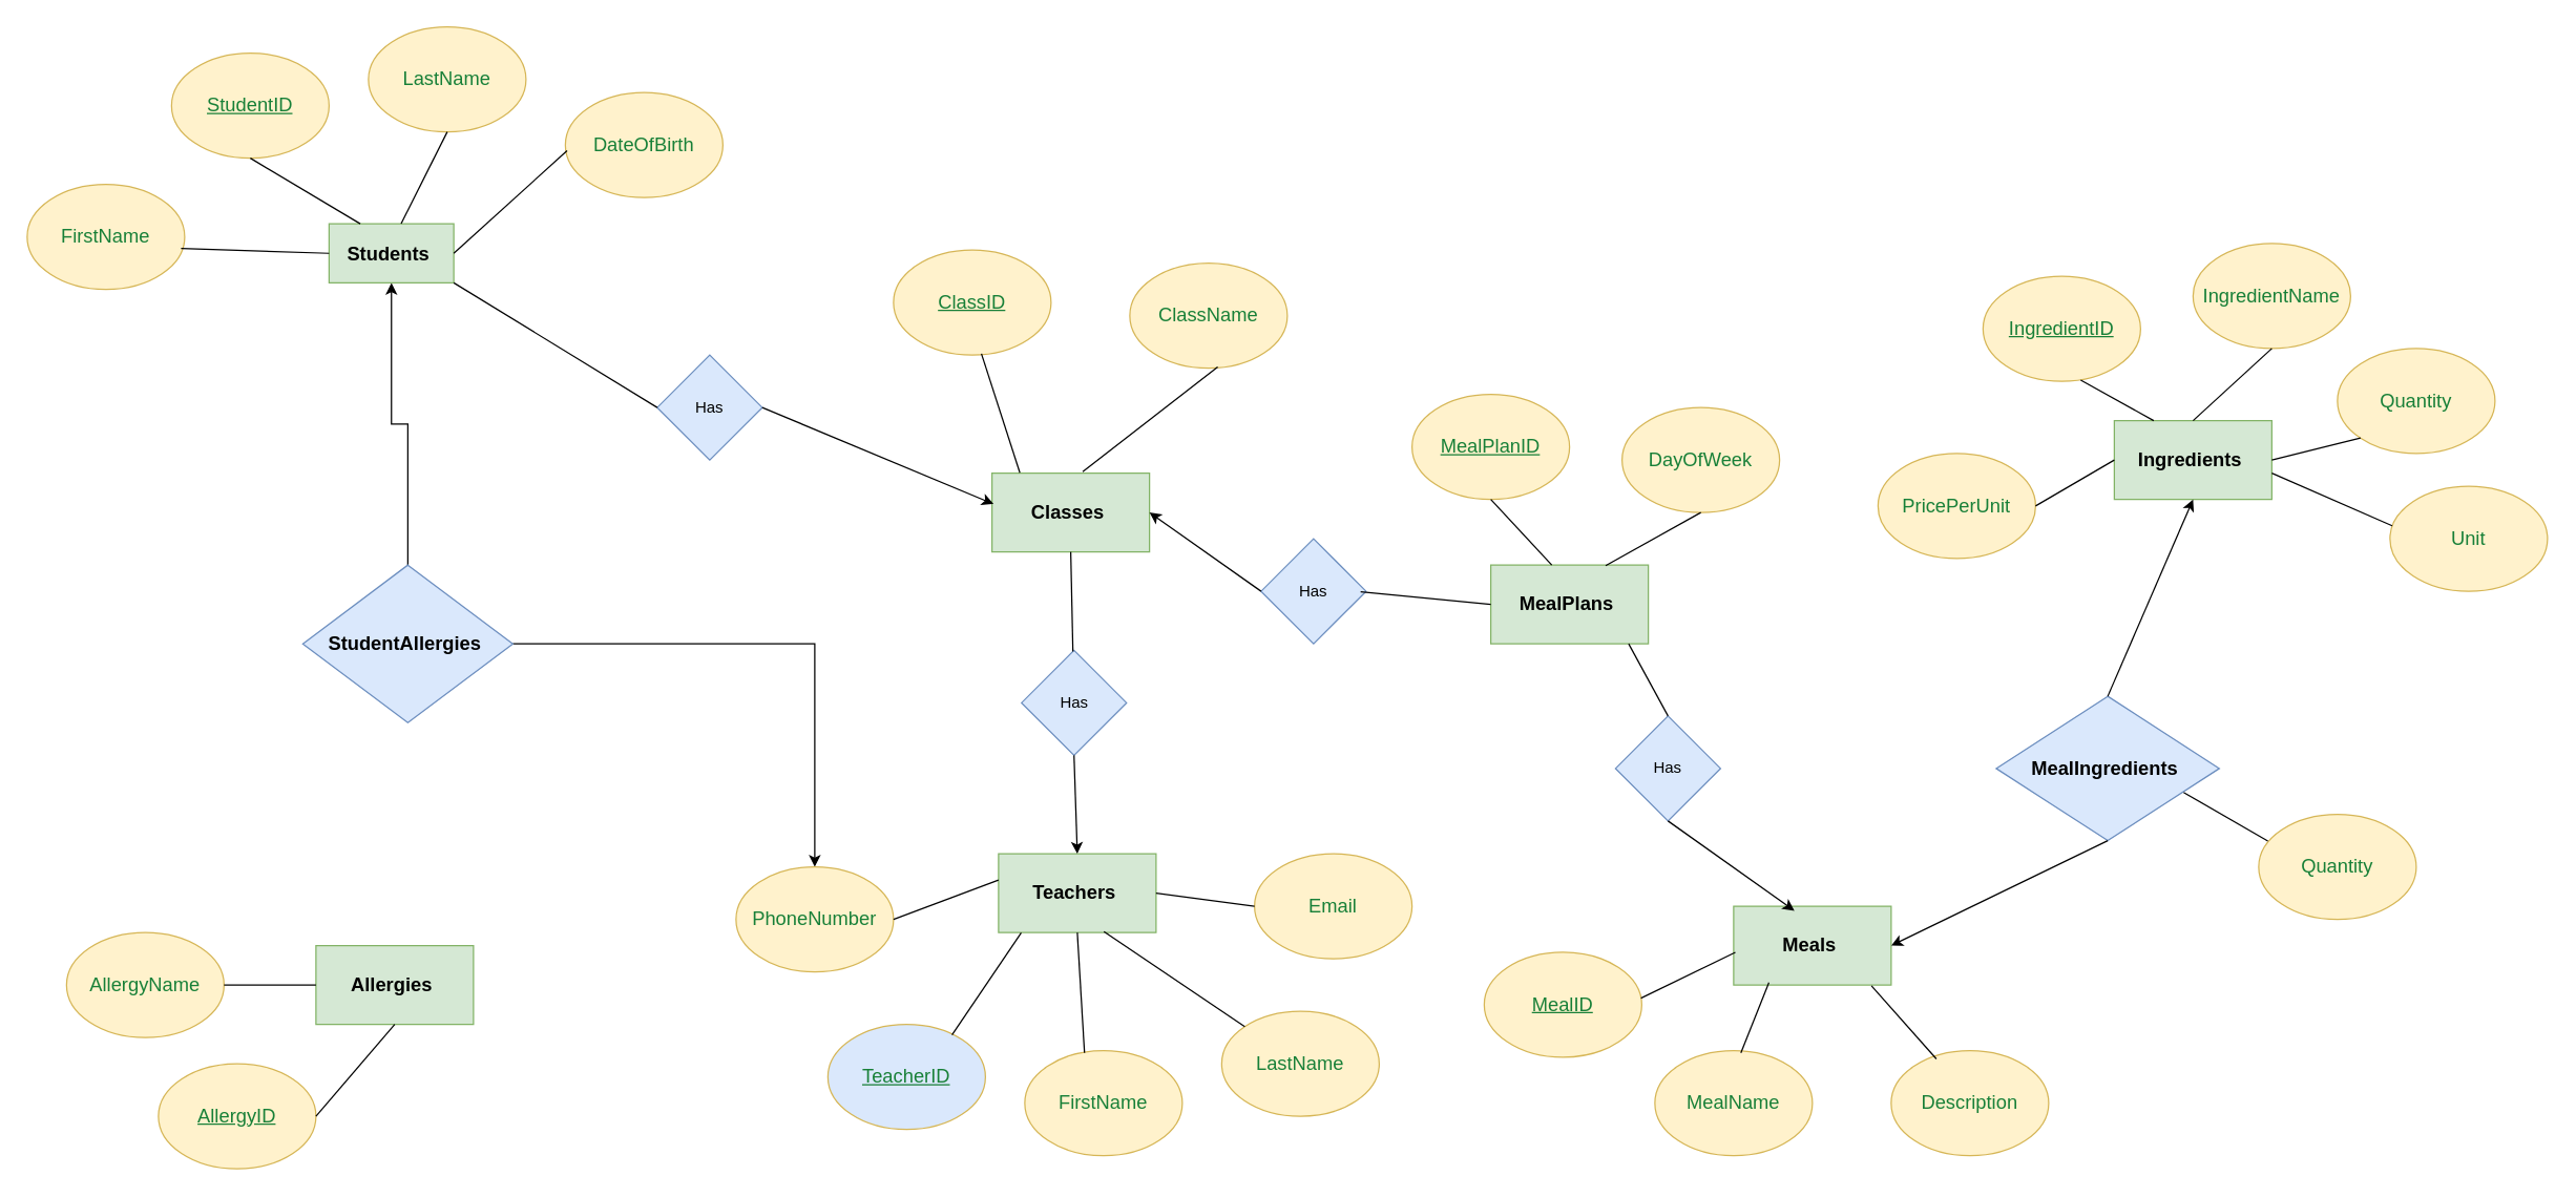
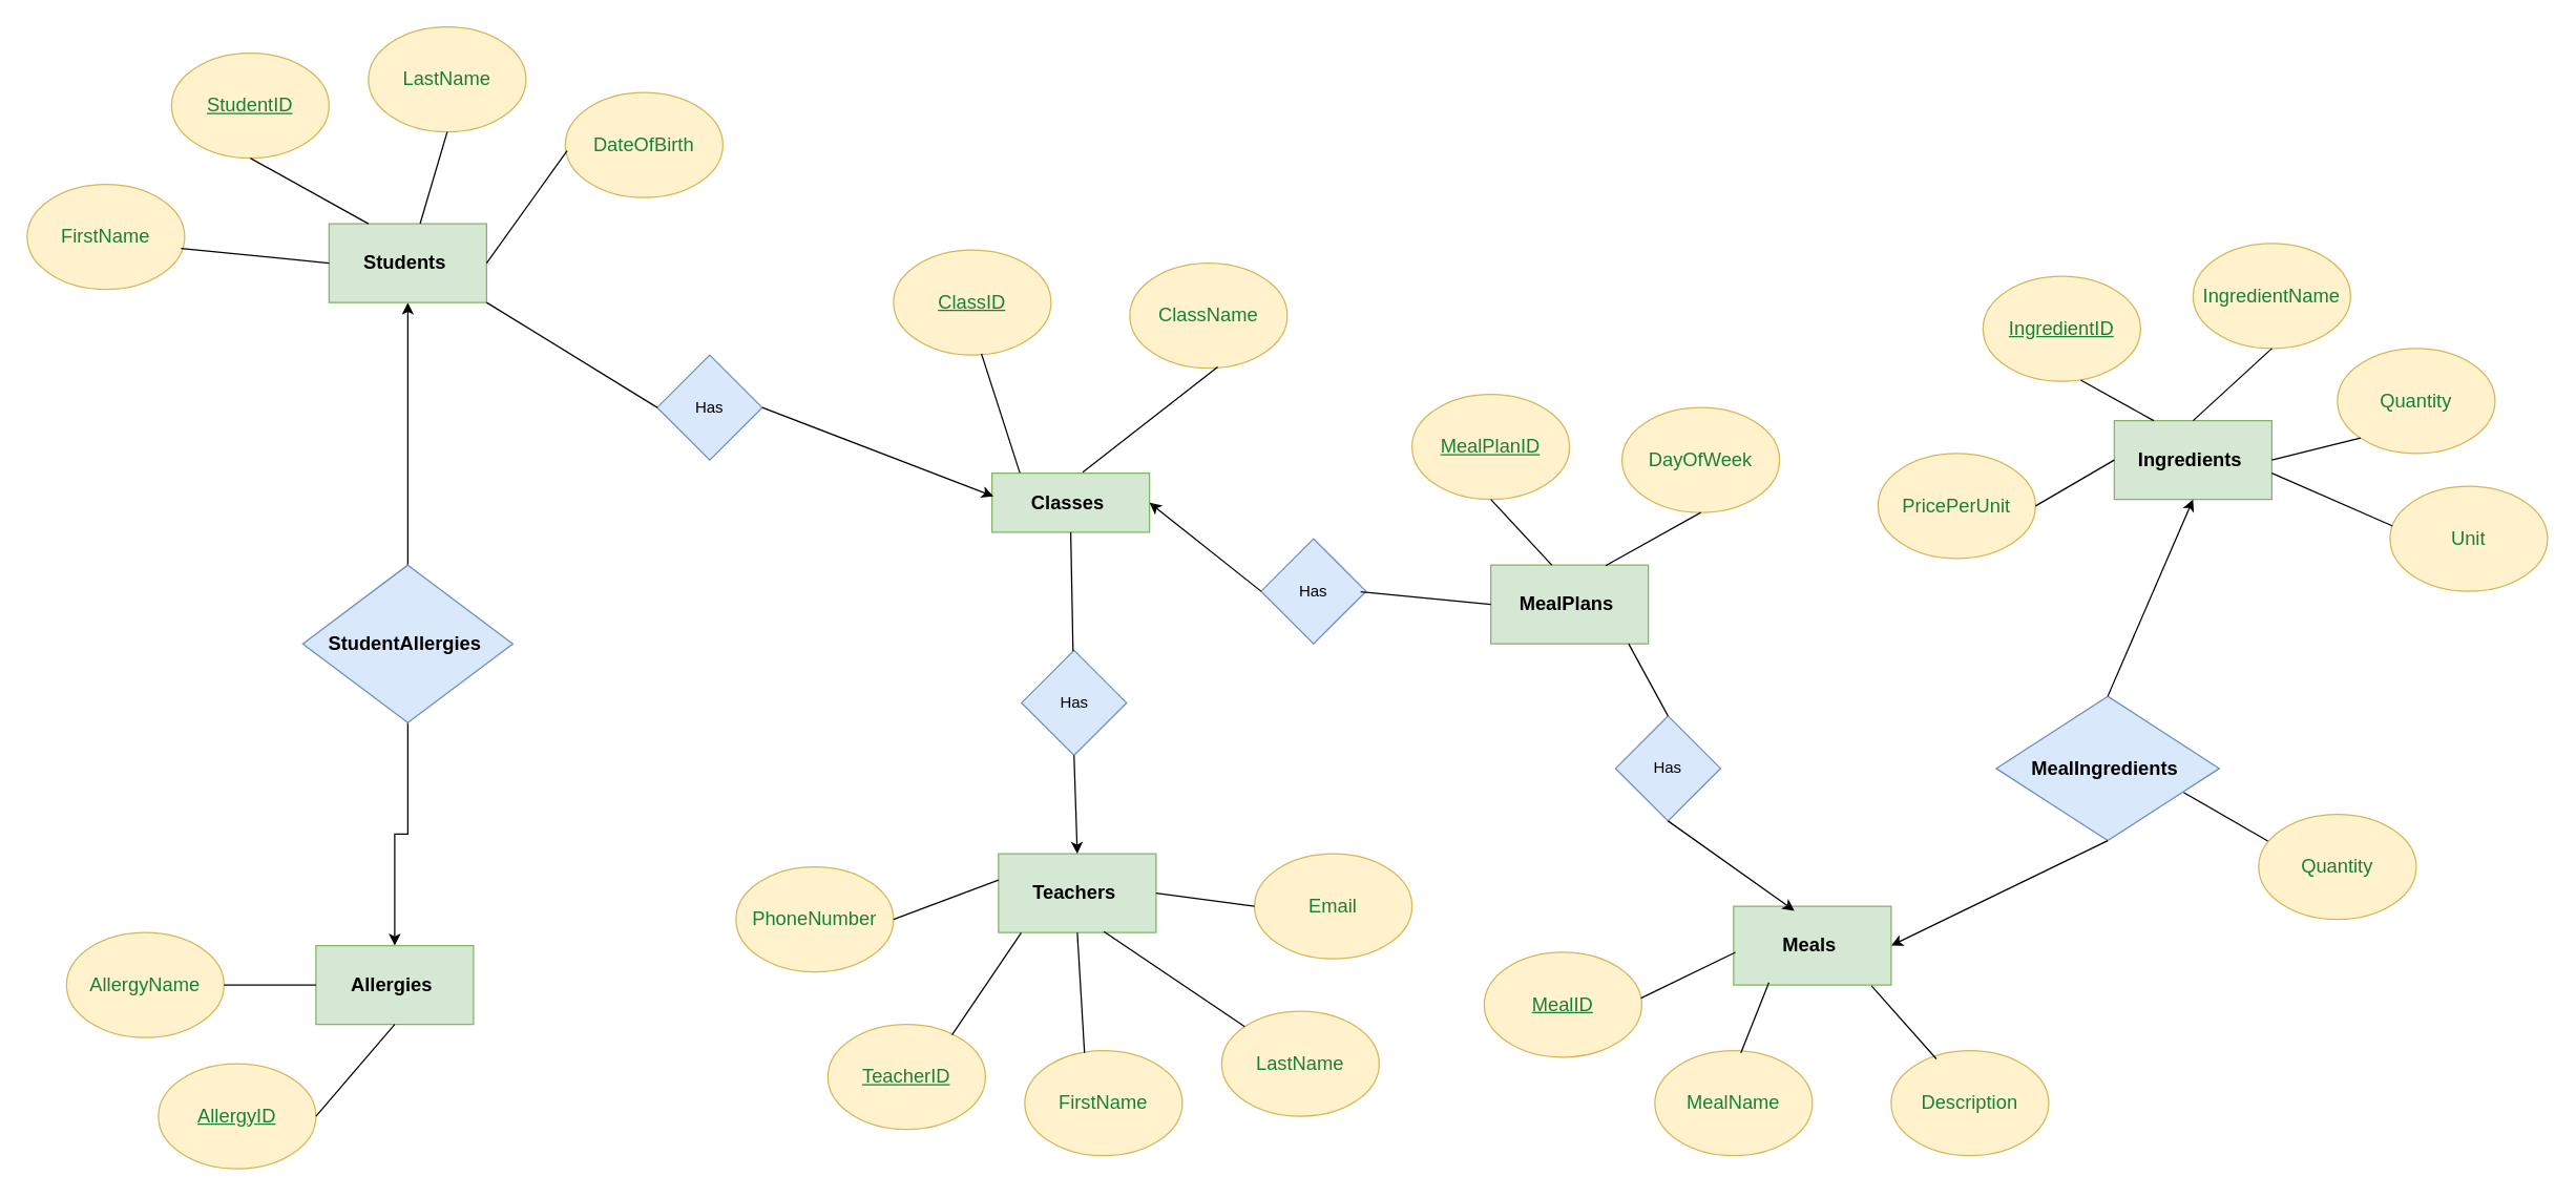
- <mxCell id="7" value="&lt;span id=&quot;docs-internal-guid-4e0a0607-7fff-db38-a2a1-d8a7f60ac8c9&quot;&gt;&lt;span style=&quot;font-size: 11pt; font-family: Arial, sans-serif; background-color: transparent; font-weight: 700; font-variant-numeric: normal; font-variant-east-asian: normal; font-variant-alternates: normal; font-variant-position: normal; vertical-align: baseline; white-space-collapse: preserve;&quot;&gt;Students &lt;/span&gt;&lt;/span&gt;" style="rounded=0;whiteSpace=wrap;html=1;fillColor=#d5e8d4;strokeColor=#82b366;" vertex="1" parent="6"><mxGeometry x="230" y="150" width="95" height="45" as="geometry" /></mxCell>
+ <mxCell id="7" value="&lt;span id=&quot;docs-internal-guid-4e0a0607-7fff-db38-a2a1-d8a7f60ac8c9&quot;&gt;&lt;span style=&quot;font-size: 11pt; font-family: Arial, sans-serif; background-color: transparent; font-weight: 700; font-variant-numeric: normal; font-variant-east-asian: normal; font-variant-alternates: normal; font-variant-position: normal; vertical-align: baseline; white-space-collapse: preserve;&quot;&gt;Students &lt;/span&gt;&lt;/span&gt;" style="rounded=0;whiteSpace=wrap;html=1;fillColor=#d5e8d4;strokeColor=#82b366;" vertex="1" parent="6"><mxGeometry x="230" y="150" width="120" height="60" as="geometry" /></mxCell>
- <mxCell id="30" value="&lt;span id=&quot;docs-internal-guid-5000d232-7fff-089c-1100-9c3edc78832a&quot;&gt;&lt;span style=&quot;font-size: 11pt; font-family: Arial, sans-serif; background-color: transparent; font-weight: 700; font-variant-numeric: normal; font-variant-east-asian: normal; font-variant-alternates: normal; font-variant-position: normal; vertical-align: baseline; white-space-collapse: preserve;&quot;&gt;Classes &lt;/span&gt;&lt;/span&gt;" style="rounded=0;whiteSpace=wrap;html=1;fillColor=#d5e8d4;strokeColor=#82b366;" vertex="1" parent="29"><mxGeometry x="75" y="170" width="120" height="60" as="geometry" /></mxCell>
+ <mxCell id="30" value="&lt;span id=&quot;docs-internal-guid-5000d232-7fff-089c-1100-9c3edc78832a&quot;&gt;&lt;span style=&quot;font-size: 11pt; font-family: Arial, sans-serif; background-color: transparent; font-weight: 700; font-variant-numeric: normal; font-variant-east-asian: normal; font-variant-alternates: normal; font-variant-position: normal; vertical-align: baseline; white-space-collapse: preserve;&quot;&gt;Classes &lt;/span&gt;&lt;/span&gt;" style="rounded=0;whiteSpace=wrap;html=1;fillColor=#d5e8d4;strokeColor=#82b366;" vertex="1" parent="29"><mxGeometry x="75" y="170" width="120" height="45" as="geometry" /></mxCell>
- <mxCell id="2" style="edgeStyle=orthogonalEdgeStyle;rounded=0;orthogonalLoop=1;jettySize=auto;html=1;endArrow=classic;endFill=1;" edge="1" parent="1" source="4" target="40"><mxGeometry relative="1" as="geometry" /></mxCell>
+ <mxCell id="2" style="edgeStyle=orthogonalEdgeStyle;rounded=0;orthogonalLoop=1;jettySize=auto;html=1;entryX=0.5;entryY=0;entryDx=0;entryDy=0;endArrow=classic;endFill=1;" edge="1" parent="1" source="4" target="26"><mxGeometry relative="1" as="geometry" /></mxCell>
- <mxCell id="37" value="&lt;span id=&quot;docs-internal-guid-4b868f2c-7fff-6664-0d9a-b672aafb0df1&quot;&gt;&lt;span style=&quot;font-size: 11pt; font-family: Arial, sans-serif; color: rgb(24, 128, 56); background-color: transparent; font-variant-numeric: normal; font-variant-east-asian: normal; font-variant-alternates: normal; font-variant-position: normal; vertical-align: baseline; white-space-collapse: preserve;&quot;&gt;&lt;u&gt;TeacherID&lt;/u&gt;&lt;/span&gt;&lt;/span&gt;" style="ellipse;whiteSpace=wrap;html=1;fillColor=#dae8fc;strokeColor=#d6b656;" vertex="1" parent="35"><mxGeometry x="70" y="130" width="120" height="80" as="geometry" /></mxCell>
+ <mxCell id="37" value="&lt;span id=&quot;docs-internal-guid-4b868f2c-7fff-6664-0d9a-b672aafb0df1&quot;&gt;&lt;span style=&quot;font-size: 11pt; font-family: Arial, sans-serif; color: rgb(24, 128, 56); background-color: transparent; font-variant-numeric: normal; font-variant-east-asian: normal; font-variant-alternates: normal; font-variant-position: normal; vertical-align: baseline; white-space-collapse: preserve;&quot;&gt;&lt;u&gt;TeacherID&lt;/u&gt;&lt;/span&gt;&lt;/span&gt;" style="ellipse;whiteSpace=wrap;html=1;fillColor=#fff2cc;strokeColor=#d6b656;" vertex="1" parent="35"><mxGeometry x="70" y="130" width="120" height="80" as="geometry" /></mxCell>
